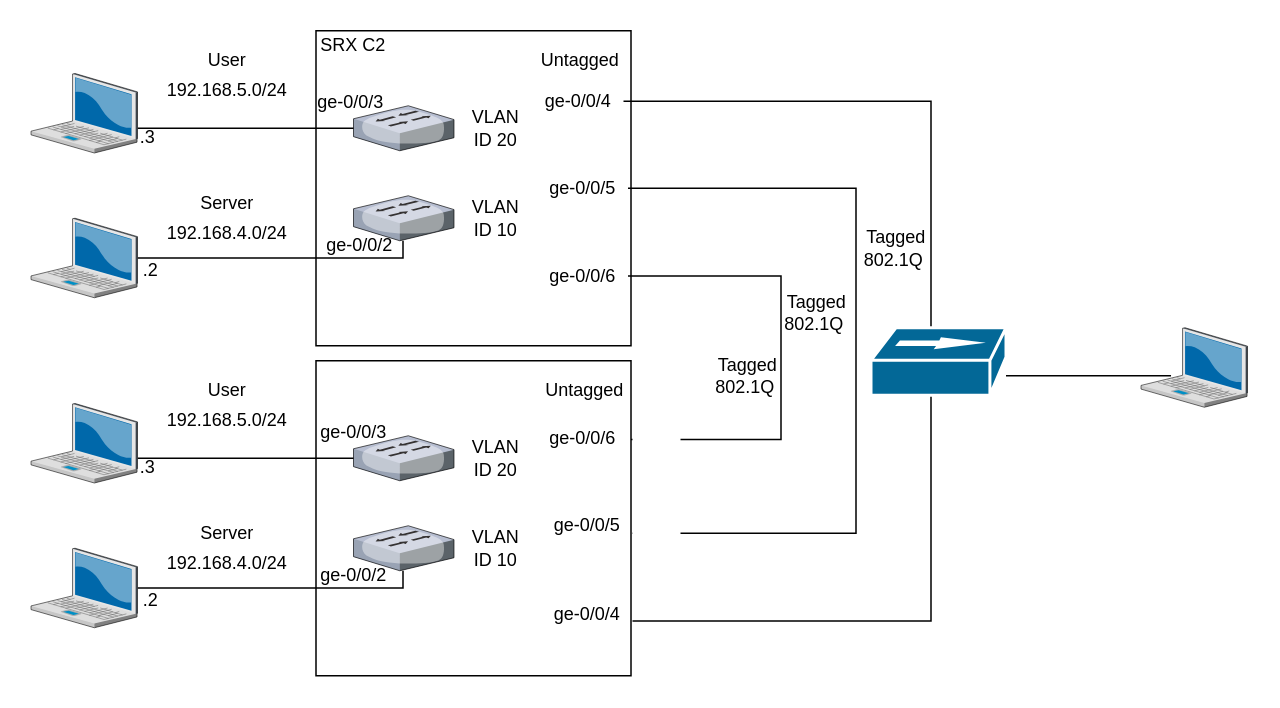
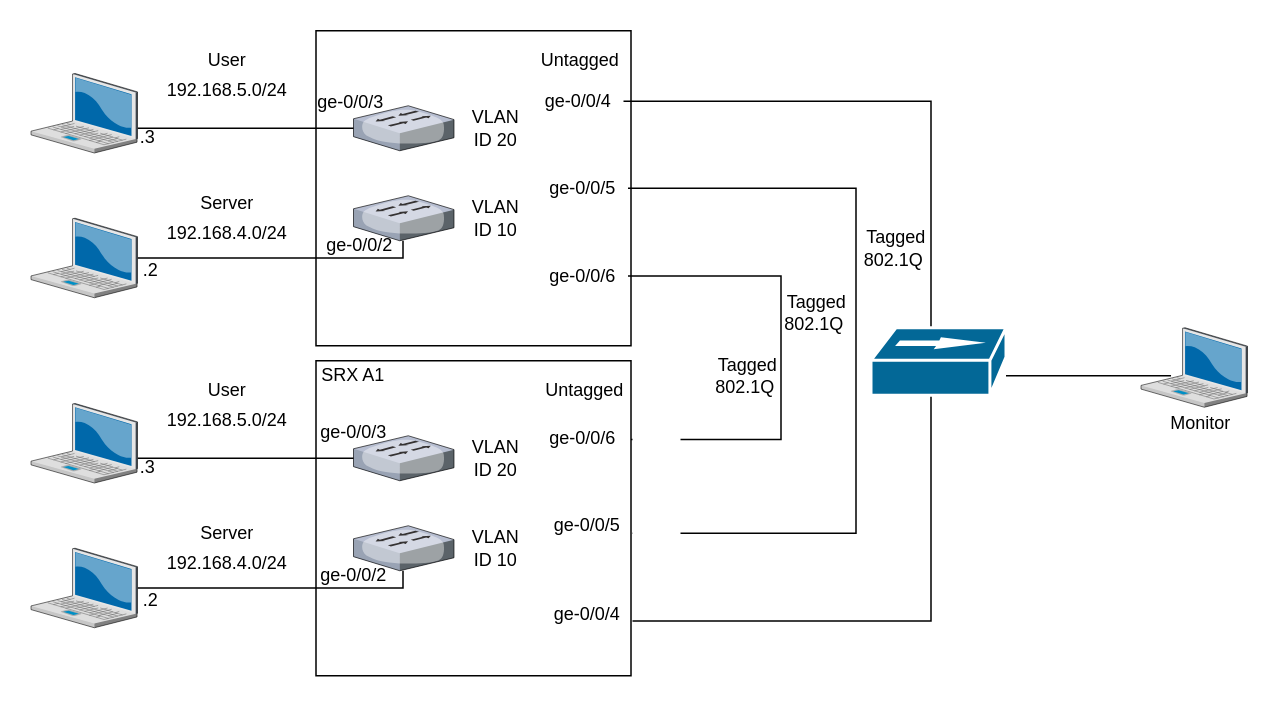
- <mxCell id="19" value="SRX C2" style="text;html=1;strokeColor=none;fillColor=none;align=center;verticalAlign=middle;whiteSpace=wrap;rounded=0;" parent="1" vertex="1"><mxGeometry x="210" y="20" width="50" height="20" as="geometry" /></mxCell>
+ <mxCell id="3" value="SRX A1" style="text;html=1;strokeColor=none;fillColor=none;align=center;verticalAlign=middle;whiteSpace=wrap;rounded=0;" parent="1" vertex="1"><mxGeometry x="210" y="240" width="50" height="20" as="geometry" /></mxCell>
+ <mxCell id="57" value="Monitor" style="text;html=1;strokeColor=none;fillColor=none;align=center;verticalAlign=middle;whiteSpace=wrap;rounded=0;" vertex="1" parent="1"><mxGeometry x="780" y="272" width="40" height="20" as="geometry" /></mxCell>
